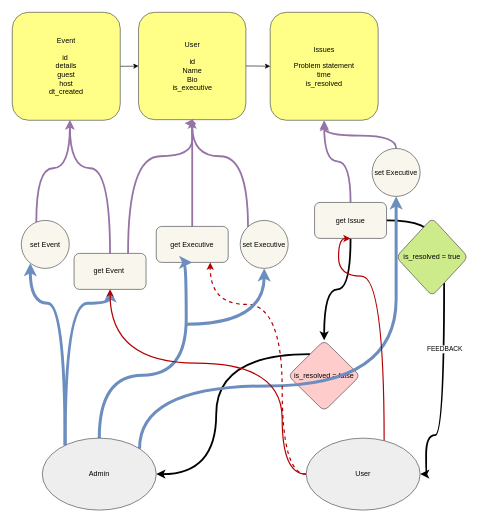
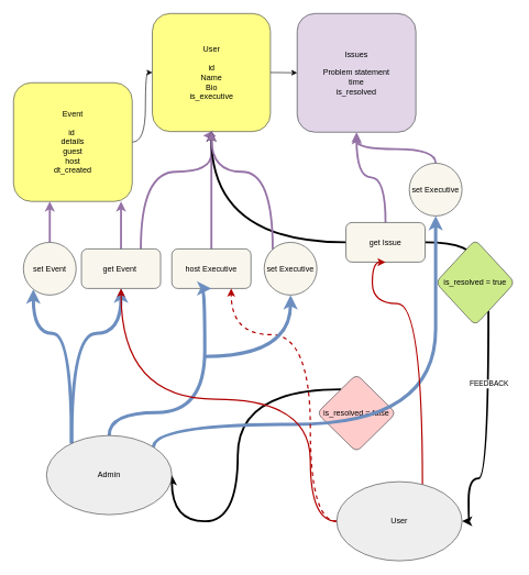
- <mxCell id="3" value="Event&lt;br&gt;&lt;br&gt;id&amp;nbsp;&lt;br&gt;details&lt;br&gt;guest&lt;br&gt;host&lt;br&gt;dt_created" style="whiteSpace=wrap;html=1;aspect=fixed;fillColor=#ffff88;strokeColor=#36393d;rounded=1;" parent="1" vertex="1"><mxGeometry x="20" y="20" width="180" height="180" as="geometry" /></mxCell>
+ <mxCell id="3" value="Event&lt;br&gt;&lt;br&gt;id&amp;nbsp;&lt;br&gt;details&lt;br&gt;guest&lt;br&gt;host&lt;br&gt;dt_created" style="whiteSpace=wrap;html=1;aspect=fixed;fillColor=#ffff88;strokeColor=#36393d;rounded=1;" parent="1" vertex="1"><mxGeometry x="20" y="125" width="180" height="180" as="geometry" /></mxCell>
- <mxCell id="4" value="Issues&lt;br&gt;&lt;br&gt;Problem statement&lt;br&gt;time&lt;br&gt;is_resolved&lt;br&gt;" style="whiteSpace=wrap;html=1;aspect=fixed;fillColor=#ffff88;strokeColor=#36393d;rounded=1;" parent="1" vertex="1"><mxGeometry x="450" y="20" width="180" height="180" as="geometry" /></mxCell>
+ <mxCell id="4" value="Issues&lt;br&gt;&lt;br&gt;Problem statement&lt;br&gt;time&lt;br&gt;is_resolved&lt;br&gt;" style="whiteSpace=wrap;html=1;aspect=fixed;fillColor=#e1d5e7;strokeColor=#36393d;rounded=1;" parent="1" vertex="1"><mxGeometry x="450" y="20" width="180" height="180" as="geometry" /></mxCell>
- <mxCell id="12" value="get Executive" style="rounded=1;whiteSpace=wrap;html=1;fillColor=#f9f7ed;strokeColor=#36393d;" parent="1" vertex="1"><mxGeometry x="260" y="377" width="120" height="60" as="geometry" /></mxCell>
+ <mxCell id="12" value="host Executive" style="rounded=1;whiteSpace=wrap;html=1;fillColor=#f9f7ed;strokeColor=#36393d;" parent="1" vertex="1"><mxGeometry x="260" y="377" width="120" height="60" as="geometry" /></mxCell>
- <mxCell id="10" value="get Event&amp;nbsp;" style="rounded=1;whiteSpace=wrap;html=1;fillColor=#f9f7ed;strokeColor=#36393d;" parent="1" vertex="1"><mxGeometry x="123" y="422" width="120" height="60" as="geometry" /></mxCell>
+ <mxCell id="10" value="get Event&amp;nbsp;" style="rounded=1;whiteSpace=wrap;html=1;fillColor=#f9f7ed;strokeColor=#36393d;" parent="1" vertex="1"><mxGeometry x="123" y="377" width="120" height="60" as="geometry" /></mxCell>
- <mxCell id="15" value="" style="edgeStyle=orthogonalEdgeStyle;rounded=1;orthogonalLoop=1;jettySize=auto;html=1;strokeWidth=3;curved=1;" parent="1" source="16" target="21" edge="1"><mxGeometry relative="1" as="geometry" /></mxCell>
+ <mxCell id="15" value="" style="edgeStyle=orthogonalEdgeStyle;rounded=1;orthogonalLoop=1;jettySize=auto;html=1;strokeWidth=3;curved=1;" parent="1" source="16" target="6" edge="1"><mxGeometry relative="1" as="geometry" /></mxCell>
- <mxCell id="29" value="Admin" style="ellipse;whiteSpace=wrap;html=1;fillColor=#eeeeee;strokeColor=#36393d;rounded=1;" parent="1" vertex="1"><mxGeometry x="70" y="730" width="190" height="120" as="geometry" /></mxCell>
+ <mxCell id="29" value="Admin" style="ellipse;whiteSpace=wrap;html=1;fillColor=#eeeeee;strokeColor=#36393d;rounded=1;" parent="1" vertex="1"><mxGeometry x="70" y="660" width="190" height="120" as="geometry" /></mxCell>
